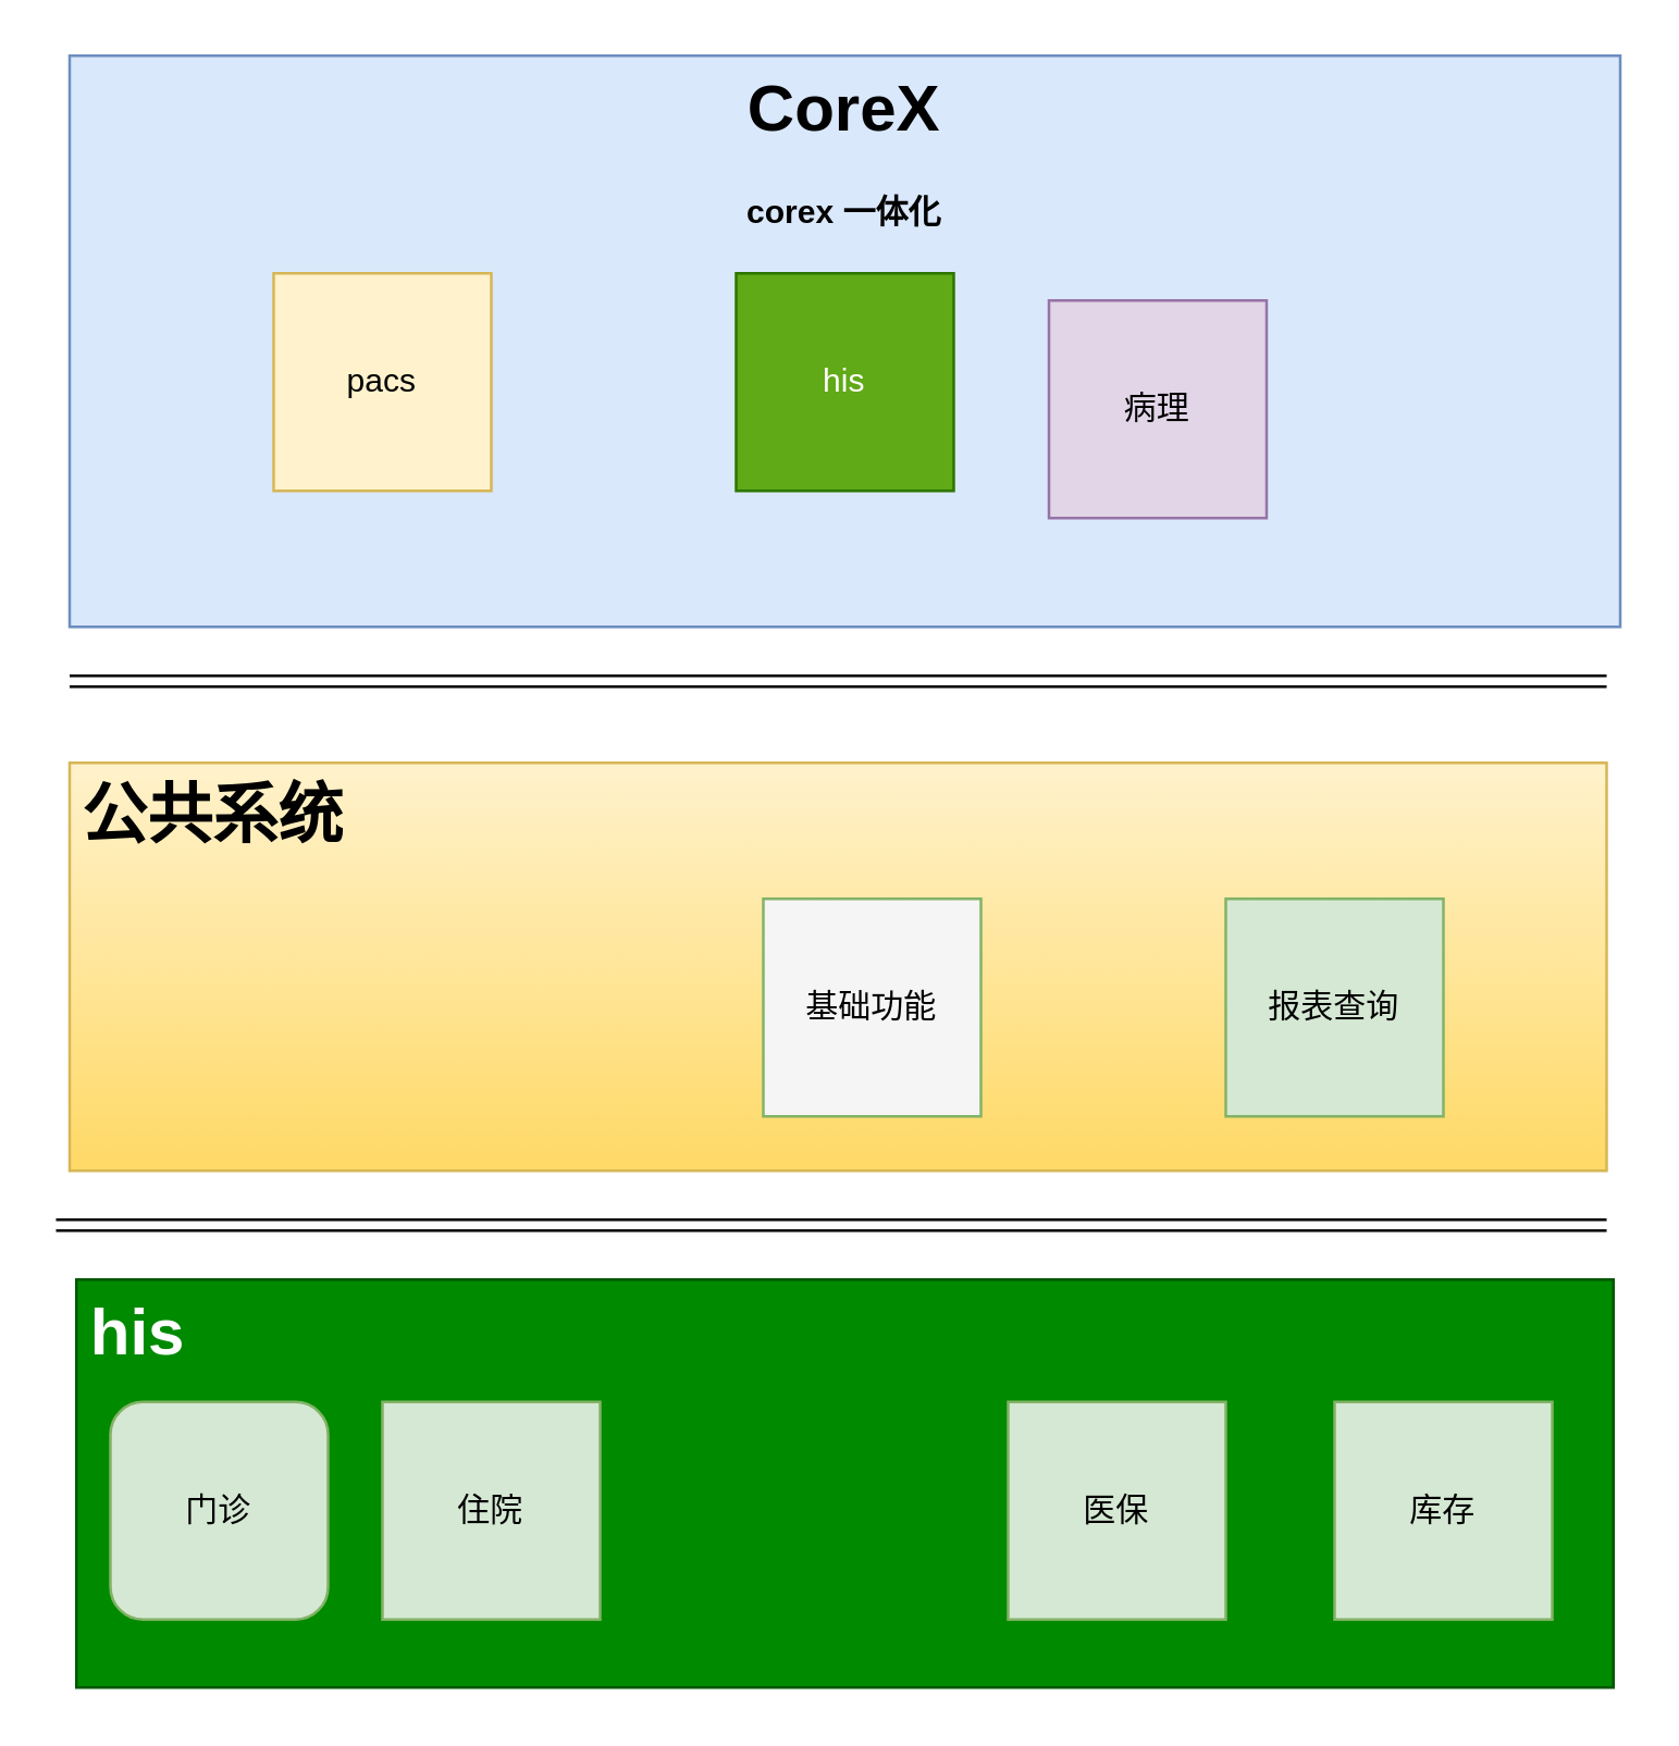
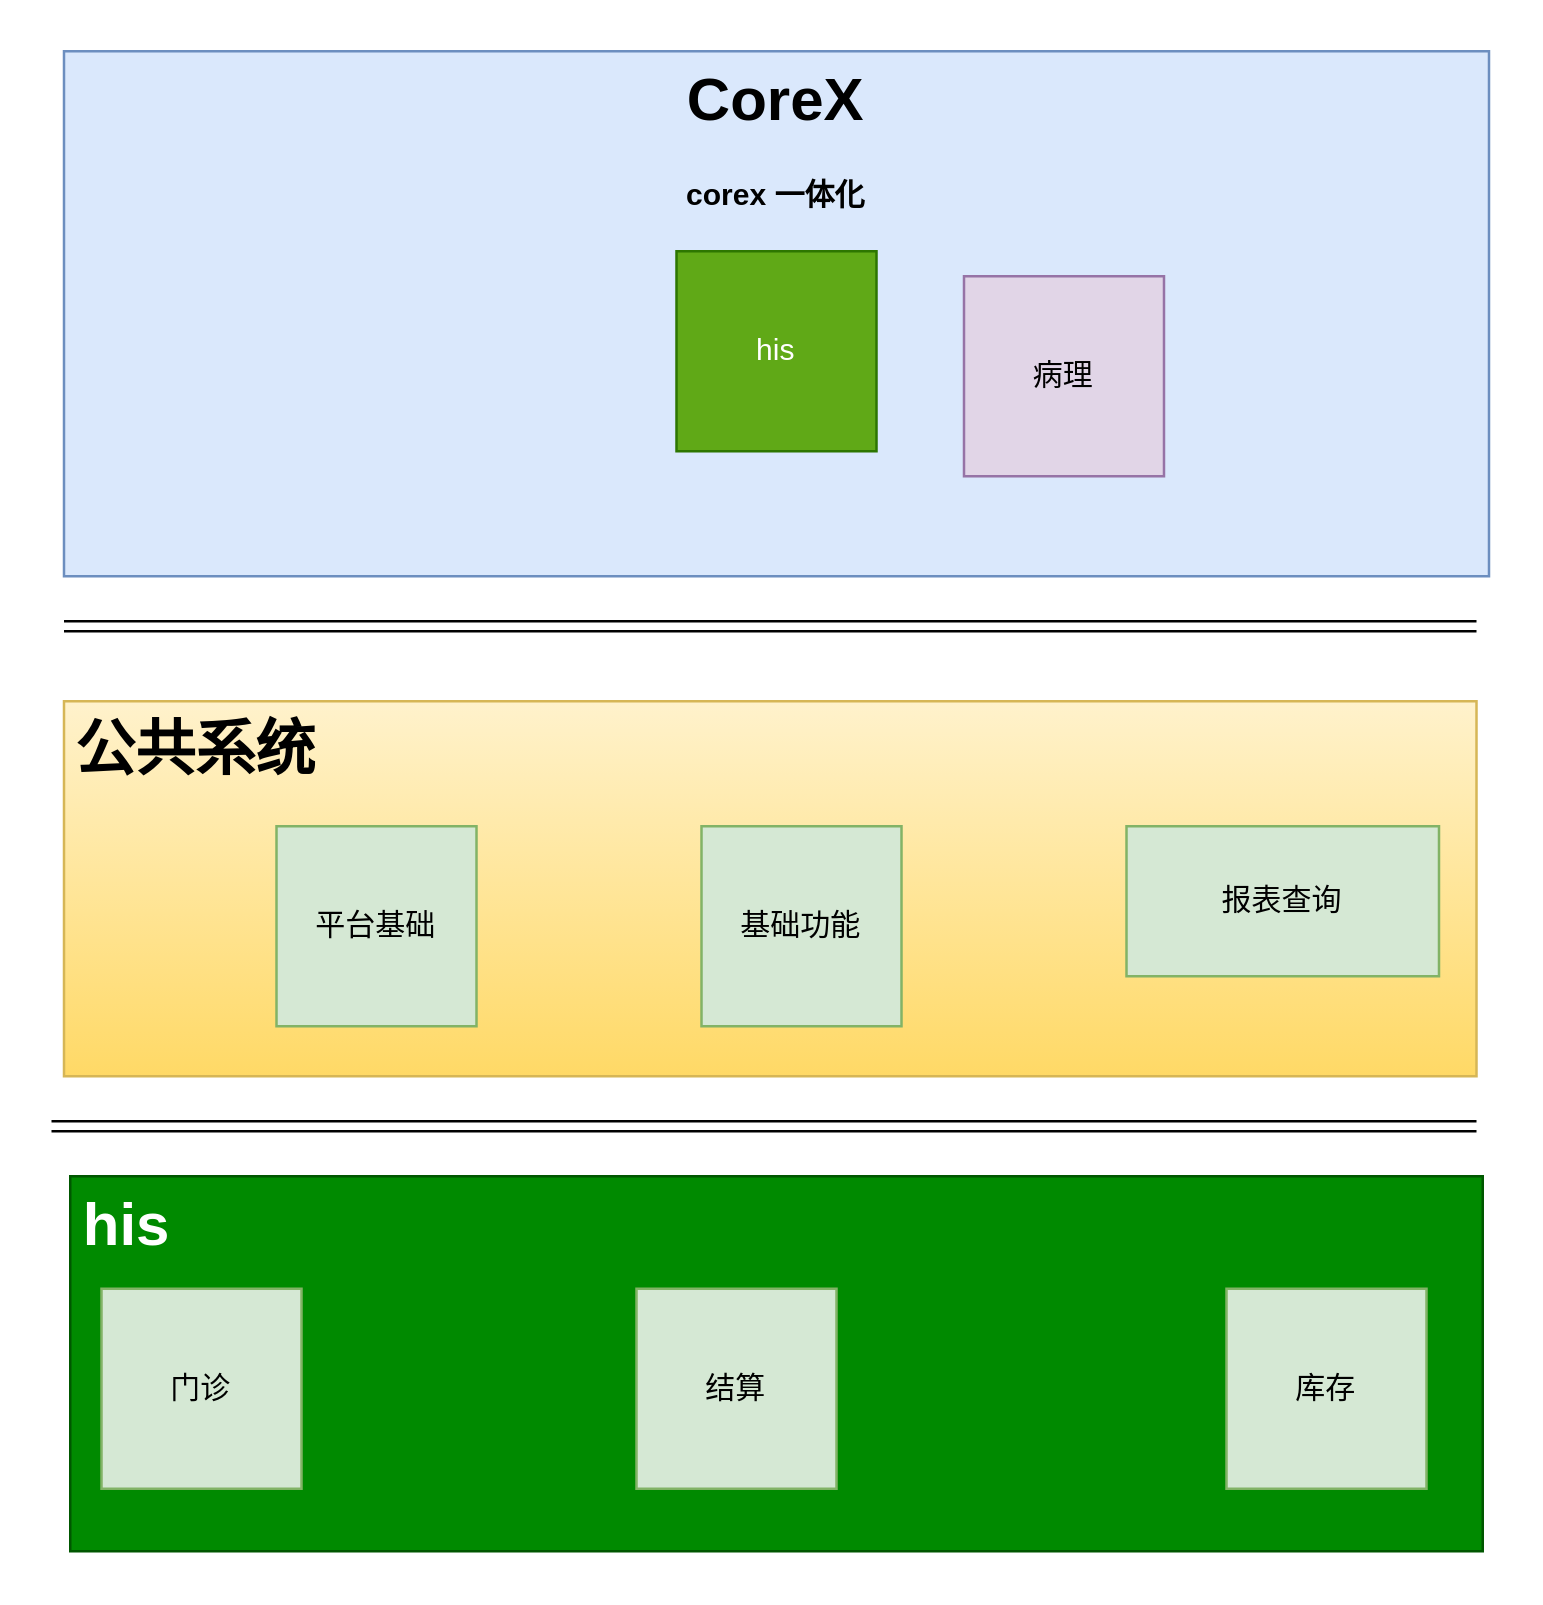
- <mxCell id="7" value="pacs" style="whiteSpace=wrap;html=1;aspect=fixed;fillColor=#fff2cc;strokeColor=#d6b656;" vertex="1" parent="1"><mxGeometry x="100" y="100" width="80" height="80" as="geometry" /></mxCell>
+ <mxCell id="4" value="平台基础" style="whiteSpace=wrap;html=1;aspect=fixed;fillColor=#d5e8d4;strokeColor=#82b366;" vertex="1" parent="1"><mxGeometry x="110" y="330" width="80" height="80" as="geometry" /></mxCell>
- <mxCell id="5" value="基础功能" style="whiteSpace=wrap;html=1;aspect=fixed;fillColor=#f5f5f5;strokeColor=#82b366;" vertex="1" parent="1"><mxGeometry x="280" y="330" width="80" height="80" as="geometry" /></mxCell>
+ <mxCell id="5" value="基础功能" style="whiteSpace=wrap;html=1;aspect=fixed;fillColor=#d5e8d4;strokeColor=#82b366;" vertex="1" parent="1"><mxGeometry x="280" y="330" width="80" height="80" as="geometry" /></mxCell>
- <mxCell id="9" value="报表查询" style="whiteSpace=wrap;html=1;aspect=fixed;fillColor=#d5e8d4;strokeColor=#82b366;" vertex="1" parent="1"><mxGeometry x="450" y="330" width="80" height="80" as="geometry" /></mxCell>
+ <mxCell id="9" value="报表查询" style="whiteSpace=wrap;html=1;aspect=fixed;fillColor=#d5e8d4;strokeColor=#82b366;" vertex="1" parent="1"><mxGeometry x="450" y="330" width="125" height="60" as="geometry" /></mxCell>
- <mxCell id="12" value="门诊" style="whiteSpace=wrap;html=1;aspect=fixed;fillColor=#d5e8d4;strokeColor=#82b366;rounded=1;" vertex="1" parent="1"><mxGeometry x="40" y="515" width="80" height="80" as="geometry" /></mxCell>
+ <mxCell id="12" value="门诊" style="whiteSpace=wrap;html=1;aspect=fixed;fillColor=#d5e8d4;strokeColor=#82b366;" vertex="1" parent="1"><mxGeometry x="40" y="515" width="80" height="80" as="geometry" /></mxCell>
- <mxCell id="13" value="住院" style="whiteSpace=wrap;html=1;aspect=fixed;fillColor=#d5e8d4;strokeColor=#82b366;" vertex="1" parent="1"><mxGeometry x="140" y="515" width="80" height="80" as="geometry" /></mxCell>
+ <mxCell id="14" value="结算" style="whiteSpace=wrap;html=1;aspect=fixed;fillColor=#d5e8d4;strokeColor=#82b366;" vertex="1" parent="1"><mxGeometry x="254" y="515" width="80" height="80" as="geometry" /></mxCell>
- <mxCell id="16" value="医保" style="whiteSpace=wrap;html=1;aspect=fixed;fillColor=#d5e8d4;strokeColor=#82b366;" vertex="1" parent="1"><mxGeometry x="370" y="515" width="80" height="80" as="geometry" /></mxCell>
